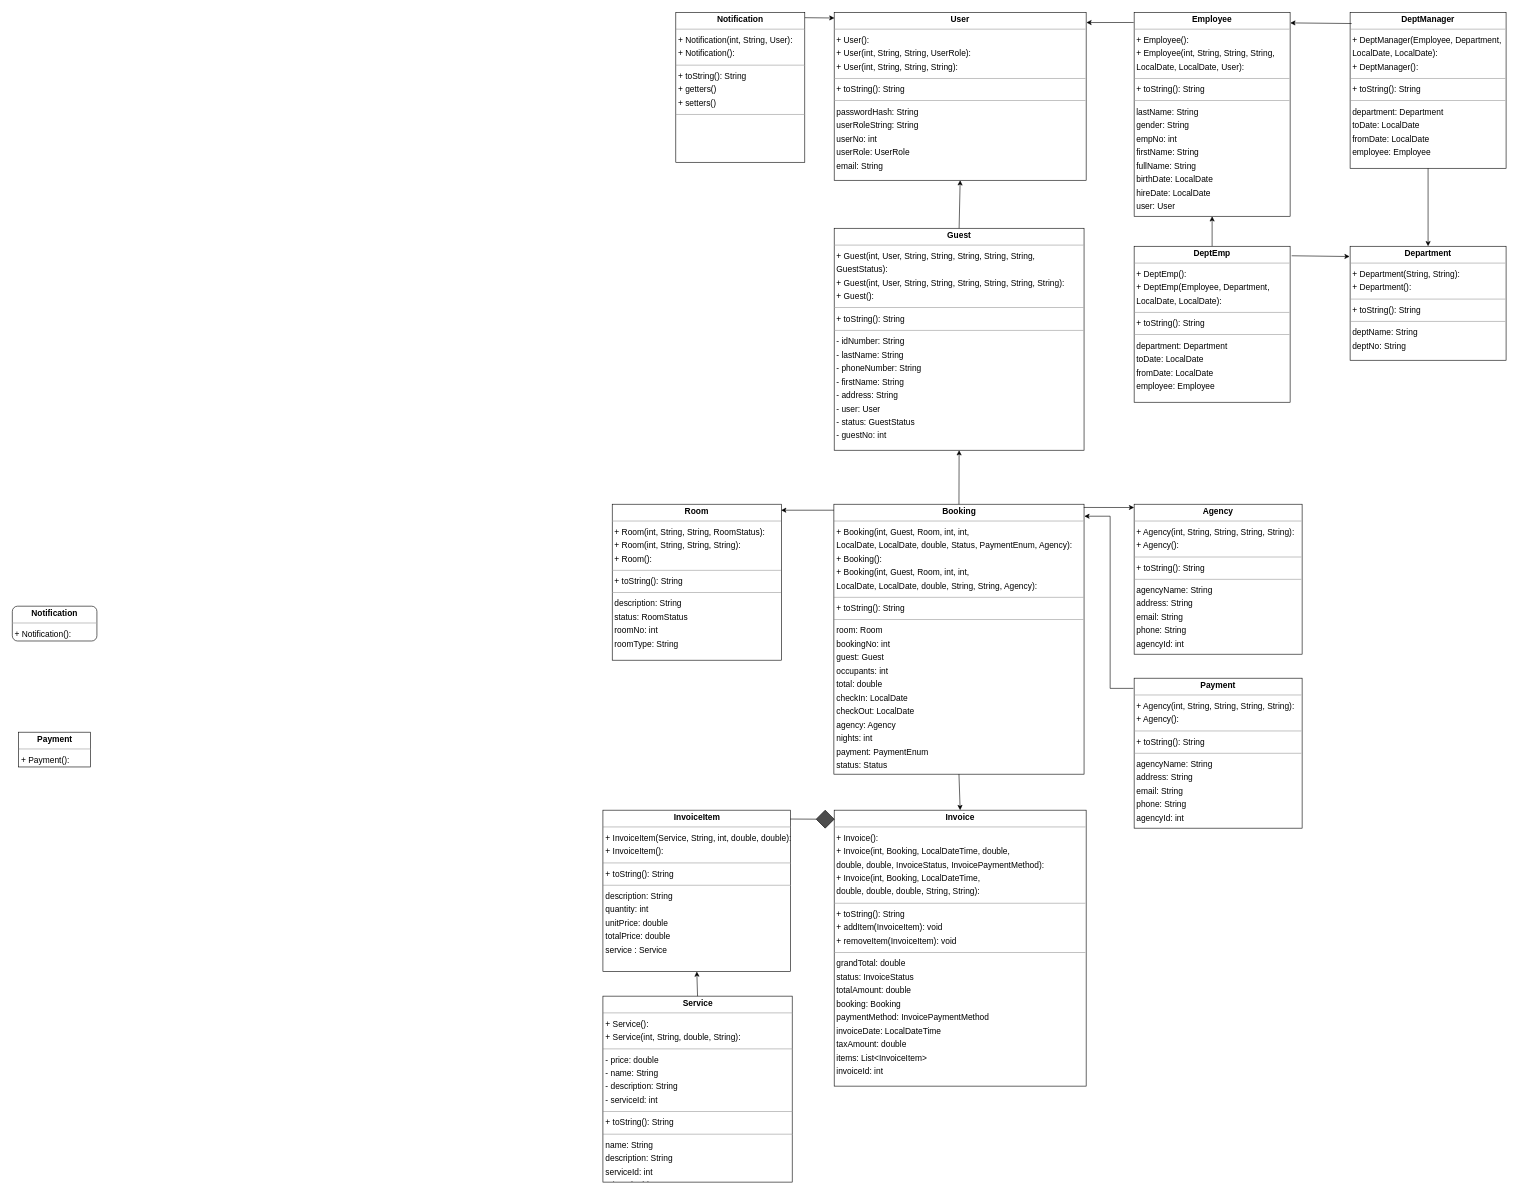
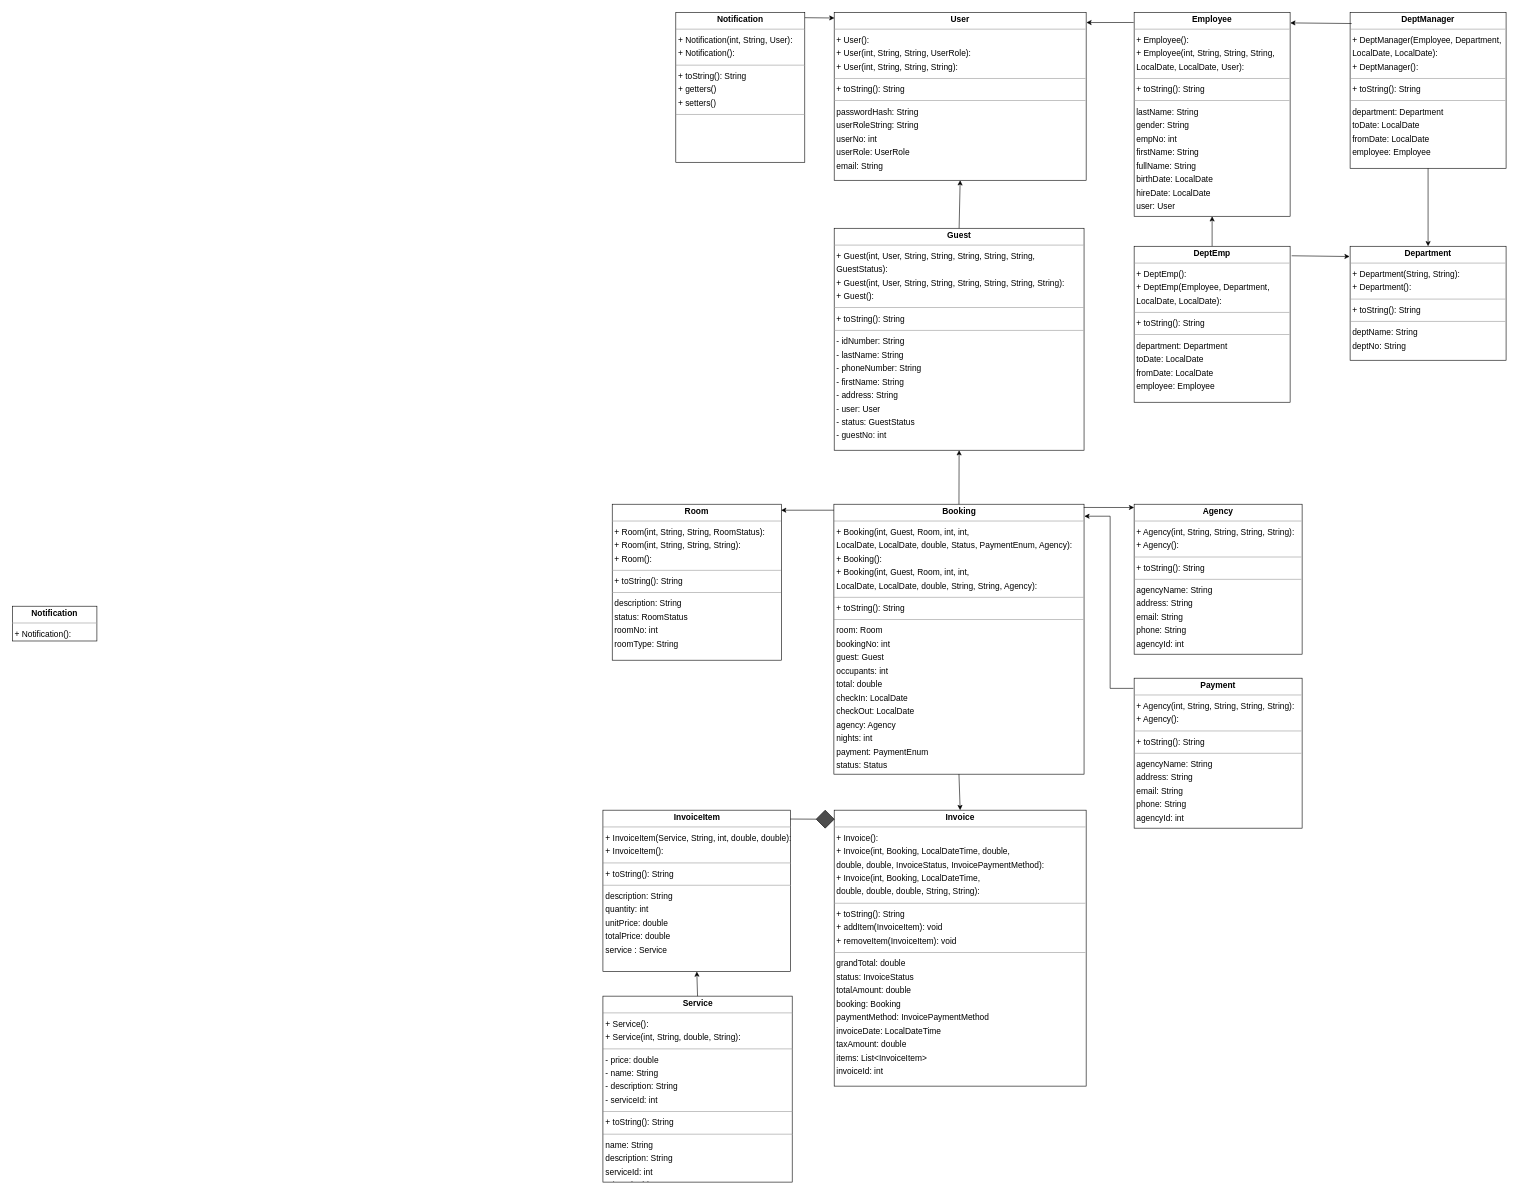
- <mxCell id="12" value="&lt;p style=&quot;margin:0px;margin-top:4px;text-align:center;&quot;&gt;&lt;b&gt;Notification&lt;/b&gt;&lt;/p&gt;&lt;hr size=&quot;1&quot;/&gt;&lt;p style=&quot;margin:0 0 0 4px;line-height:1.6;&quot;&gt;+ Notification(): &lt;/p&gt;" style="verticalAlign=top;align=left;overflow=fill;fontSize=14;fontFamily=Helvetica;html=1;shadow=0;comic=0;labelBackgroundColor=none;strokeWidth=1;rounded=1;" parent="1" vertex="1"><mxGeometry x="20" y="1010" width="141" height="58" as="geometry" /></mxCell>
+ <mxCell id="12" value="&lt;p style=&quot;margin:0px;margin-top:4px;text-align:center;&quot;&gt;&lt;b&gt;Notification&lt;/b&gt;&lt;/p&gt;&lt;hr size=&quot;1&quot;/&gt;&lt;p style=&quot;margin:0 0 0 4px;line-height:1.6;&quot;&gt;+ Notification(): &lt;/p&gt;" style="verticalAlign=top;align=left;overflow=fill;fontSize=14;fontFamily=Helvetica;html=1;rounded=0;shadow=0;comic=0;labelBackgroundColor=none;strokeWidth=1;" parent="1" vertex="1"><mxGeometry x="20" y="1010" width="141" height="58" as="geometry" /></mxCell>
- <mxCell id="13" value="&lt;p style=&quot;margin:0px;margin-top:4px;text-align:center;&quot;&gt;&lt;b&gt;Payment&lt;/b&gt;&lt;/p&gt;&lt;hr size=&quot;1&quot;/&gt;&lt;p style=&quot;margin:0 0 0 4px;line-height:1.6;&quot;&gt;+ Payment(): &lt;/p&gt;" style="verticalAlign=top;align=left;overflow=fill;fontSize=14;fontFamily=Helvetica;html=1;rounded=0;shadow=0;comic=0;labelBackgroundColor=none;strokeWidth=1;" parent="1" vertex="1"><mxGeometry x="30.5" y="1220" width="120" height="58" as="geometry" /></mxCell>
